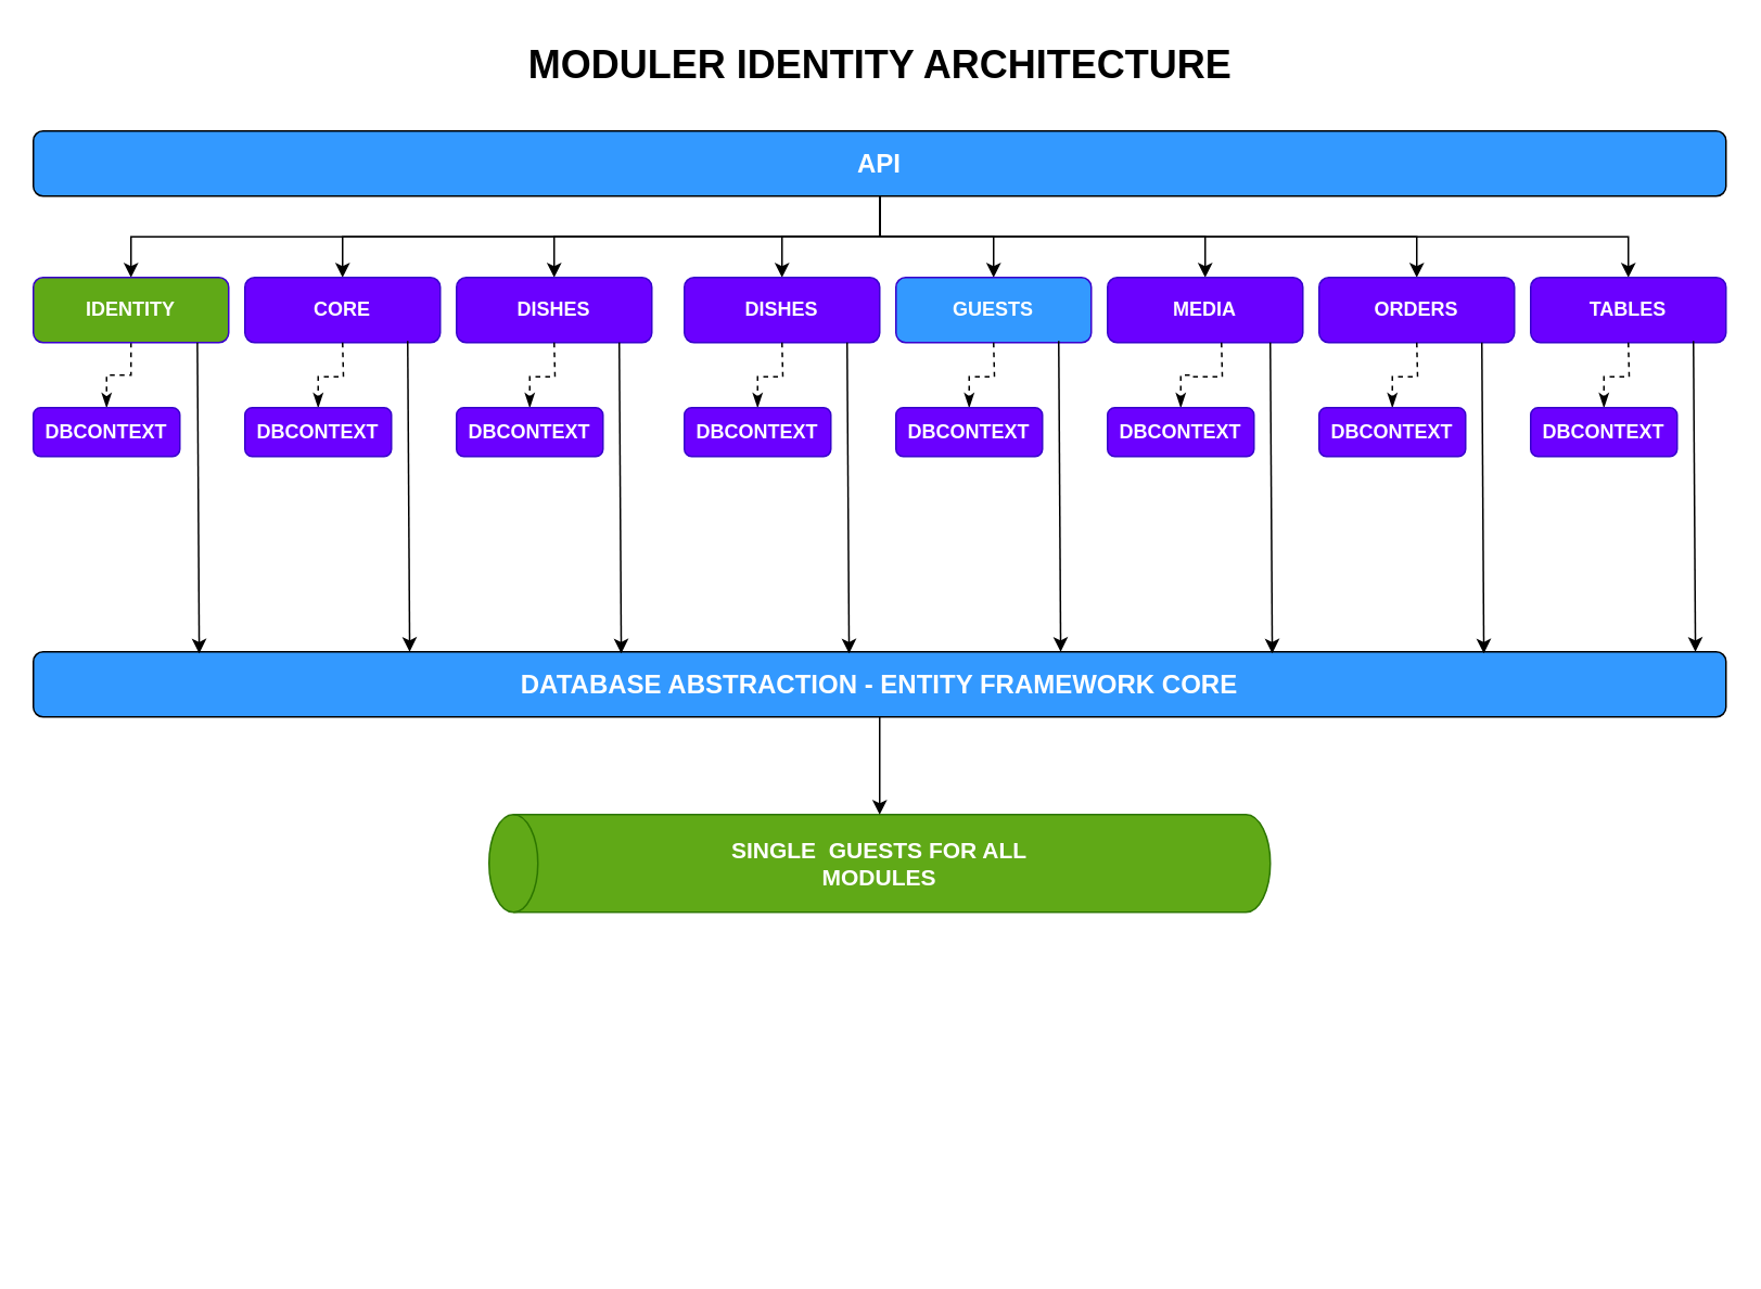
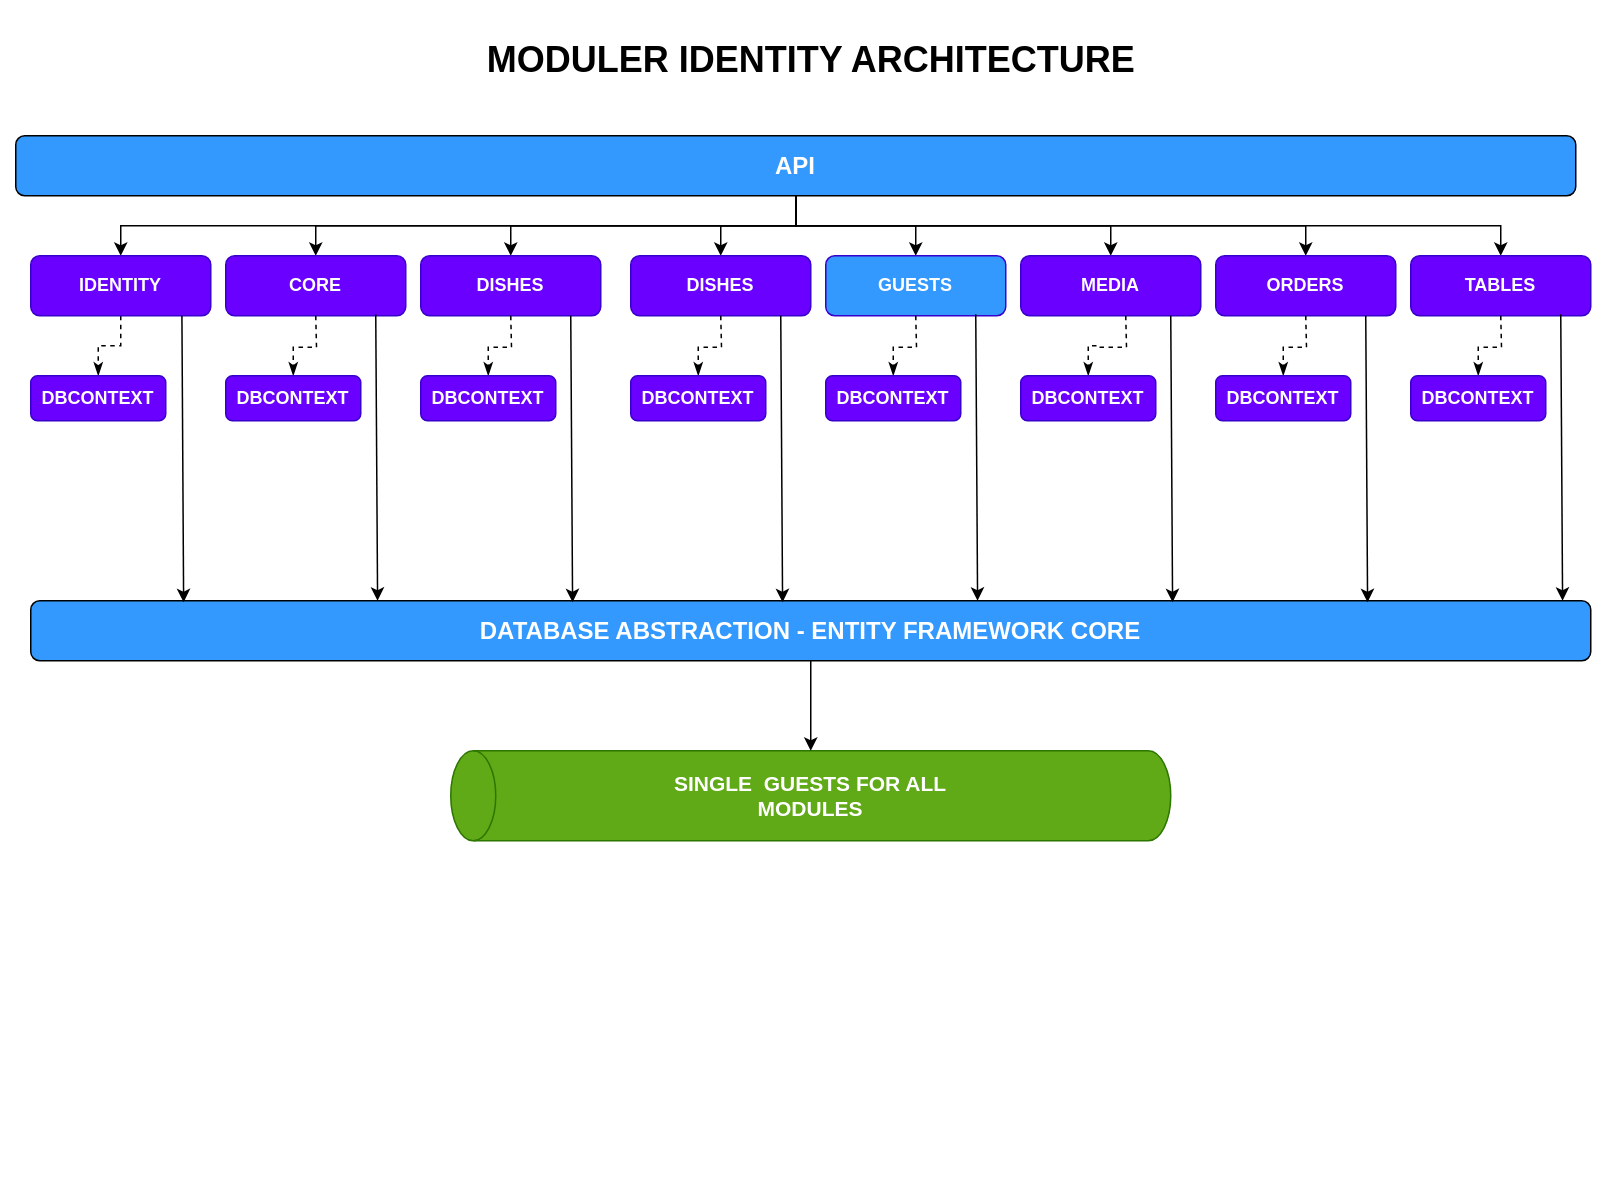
- <mxCell id="10" value="&lt;font color=&quot;#ffffff&quot; style=&quot;font-size: 16px;&quot;&gt;&lt;b&gt;API&lt;/b&gt;&lt;/font&gt;" style="rounded=1;whiteSpace=wrap;html=1;fillColor=#3399FF;" vertex="1" parent="1"><mxGeometry x="20" y="80" width="1040" height="40" as="geometry" /></mxCell>
+ <mxCell id="10" value="&lt;font color=&quot;#ffffff&quot; style=&quot;font-size: 16px;&quot;&gt;&lt;b&gt;API&lt;/b&gt;&lt;/font&gt;" style="rounded=1;whiteSpace=wrap;html=1;fillColor=#3399FF;" vertex="1" parent="1"><mxGeometry x="10" y="90" width="1040" height="40" as="geometry" /></mxCell>
- <mxCell id="12" value="&lt;b&gt;&lt;font color=&quot;#ffffff&quot;&gt;IDENTITY&lt;/font&gt;&lt;/b&gt;" style="rounded=1;whiteSpace=wrap;html=1;fillColor=#60a917;strokeColor=#3700CC;fontColor=#ffffff;" vertex="1" parent="1"><mxGeometry x="20" y="170" width="120" height="40" as="geometry" /></mxCell>
+ <mxCell id="12" value="&lt;b&gt;&lt;font color=&quot;#ffffff&quot;&gt;IDENTITY&lt;/font&gt;&lt;/b&gt;" style="rounded=1;whiteSpace=wrap;html=1;fillColor=#6a00ff;strokeColor=#3700CC;fontColor=#ffffff;" vertex="1" parent="1"><mxGeometry x="20" y="170" width="120" height="40" as="geometry" /></mxCell>
